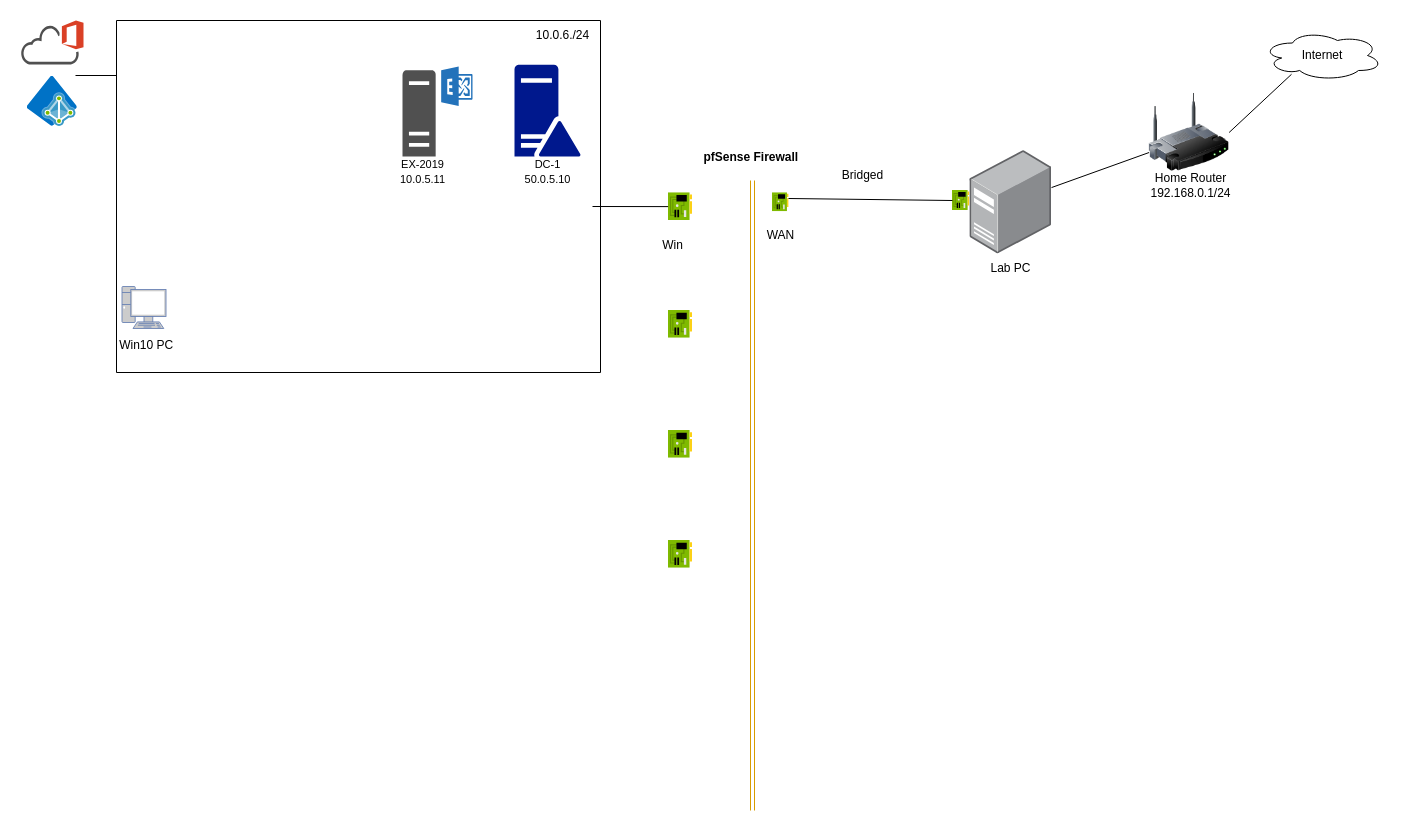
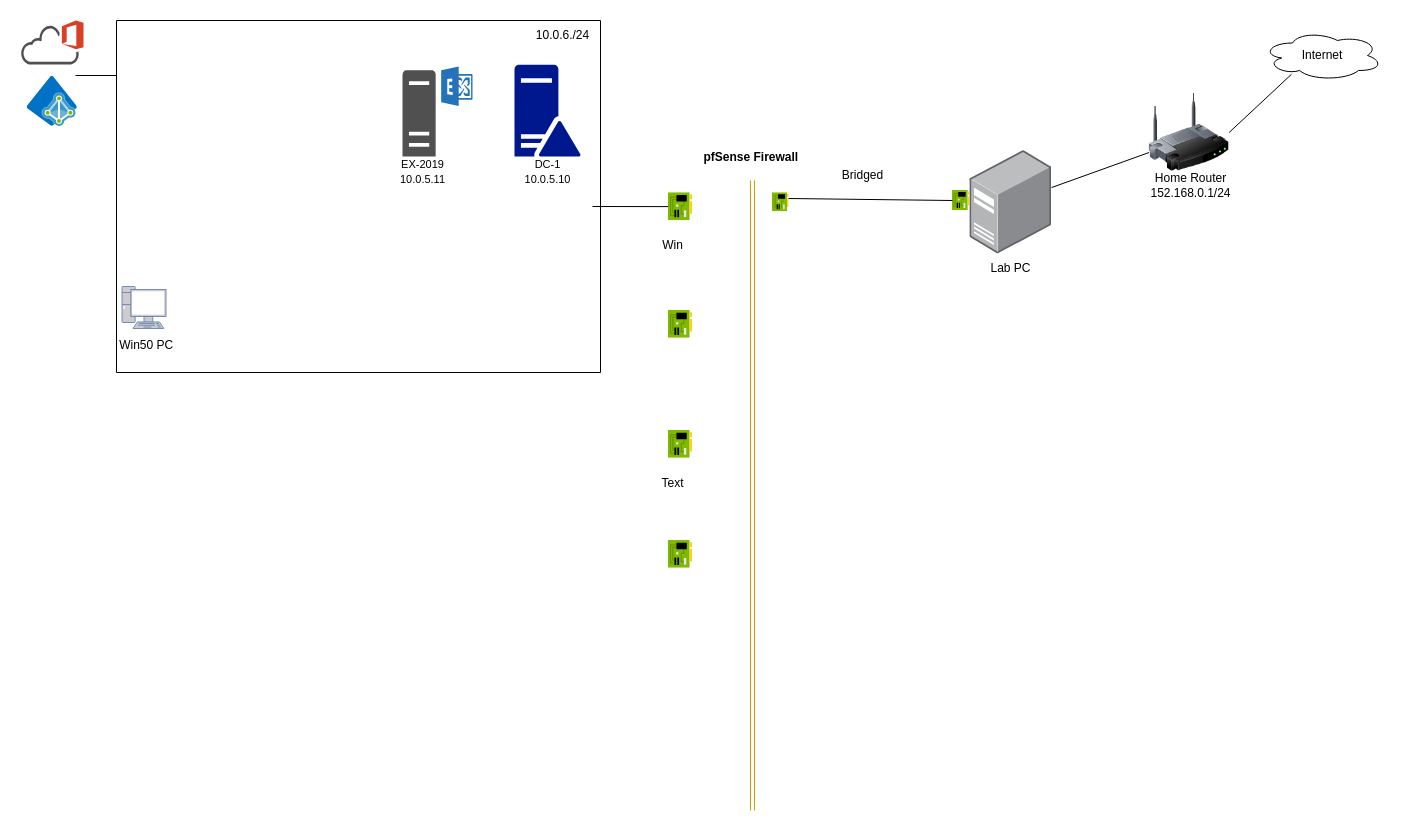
- <mxCell id="29" value="&lt;font style=&quot;font-size: 11px;&quot;&gt;DC-1&lt;/font&gt;&lt;div&gt;&lt;font style=&quot;font-size: 11px;&quot;&gt;50.0.5.10&lt;/font&gt;&lt;/div&gt;" style="text;html=1;align=center;verticalAlign=middle;resizable=0;points=[];autosize=1;strokeColor=none;fillColor=none;" vertex="1" parent="1"><mxGeometry x="514" y="149" width="66" height="44" as="geometry" /></mxCell>
+ <mxCell id="29" value="&lt;font style=&quot;font-size: 11px;&quot;&gt;DC-1&lt;/font&gt;&lt;div&gt;&lt;font style=&quot;font-size: 11px;&quot;&gt;10.0.5.10&lt;/font&gt;&lt;/div&gt;" style="text;html=1;align=center;verticalAlign=middle;resizable=0;points=[];autosize=1;strokeColor=none;fillColor=none;" vertex="1" parent="1"><mxGeometry x="514" y="149" width="66" height="44" as="geometry" /></mxCell>
- <mxCell id="5" value="Home Router&lt;div&gt;192.168.0.1/24&lt;/div&gt;" style="text;html=1;align=center;verticalAlign=middle;resizable=0;points=[];autosize=1;strokeColor=none;fillColor=none;" vertex="1" parent="1"><mxGeometry x="1139.62" y="165" width="100" height="40" as="geometry" /></mxCell>
+ <mxCell id="5" value="Home Router&lt;div&gt;152.168.0.1/24&lt;/div&gt;" style="text;html=1;align=center;verticalAlign=middle;resizable=0;points=[];autosize=1;strokeColor=none;fillColor=none;" vertex="1" parent="1"><mxGeometry x="1139.62" y="165" width="100" height="40" as="geometry" /></mxCell>
- <mxCell id="15" value="WAN" style="text;html=1;align=center;verticalAlign=middle;resizable=0;points=[];autosize=1;strokeColor=none;fillColor=none;" vertex="1" parent="1"><mxGeometry x="755.31" y="220" width="50" height="30" as="geometry" /></mxCell>
- <mxCell id="33" value="&amp;nbsp;Win10 PC" style="text;html=1;align=center;verticalAlign=middle;resizable=0;points=[];autosize=1;strokeColor=none;fillColor=none;" vertex="1" parent="1"><mxGeometry x="105" y="328" width="77" height="33" as="geometry" /></mxCell>
+ <mxCell id="33" value="&amp;nbsp;Win50 PC" style="text;html=1;align=center;verticalAlign=middle;resizable=0;points=[];autosize=1;strokeColor=none;fillColor=none;" vertex="1" parent="1"><mxGeometry x="105" y="328" width="77" height="33" as="geometry" /></mxCell>
+ <mxCell id="21" value="Text" style="text;html=1;align=center;verticalAlign=middle;resizable=0;points=[];autosize=1;strokeColor=none;fillColor=none;" vertex="1" parent="1"><mxGeometry x="647" y="468" width="50" height="30" as="geometry" /></mxCell>
